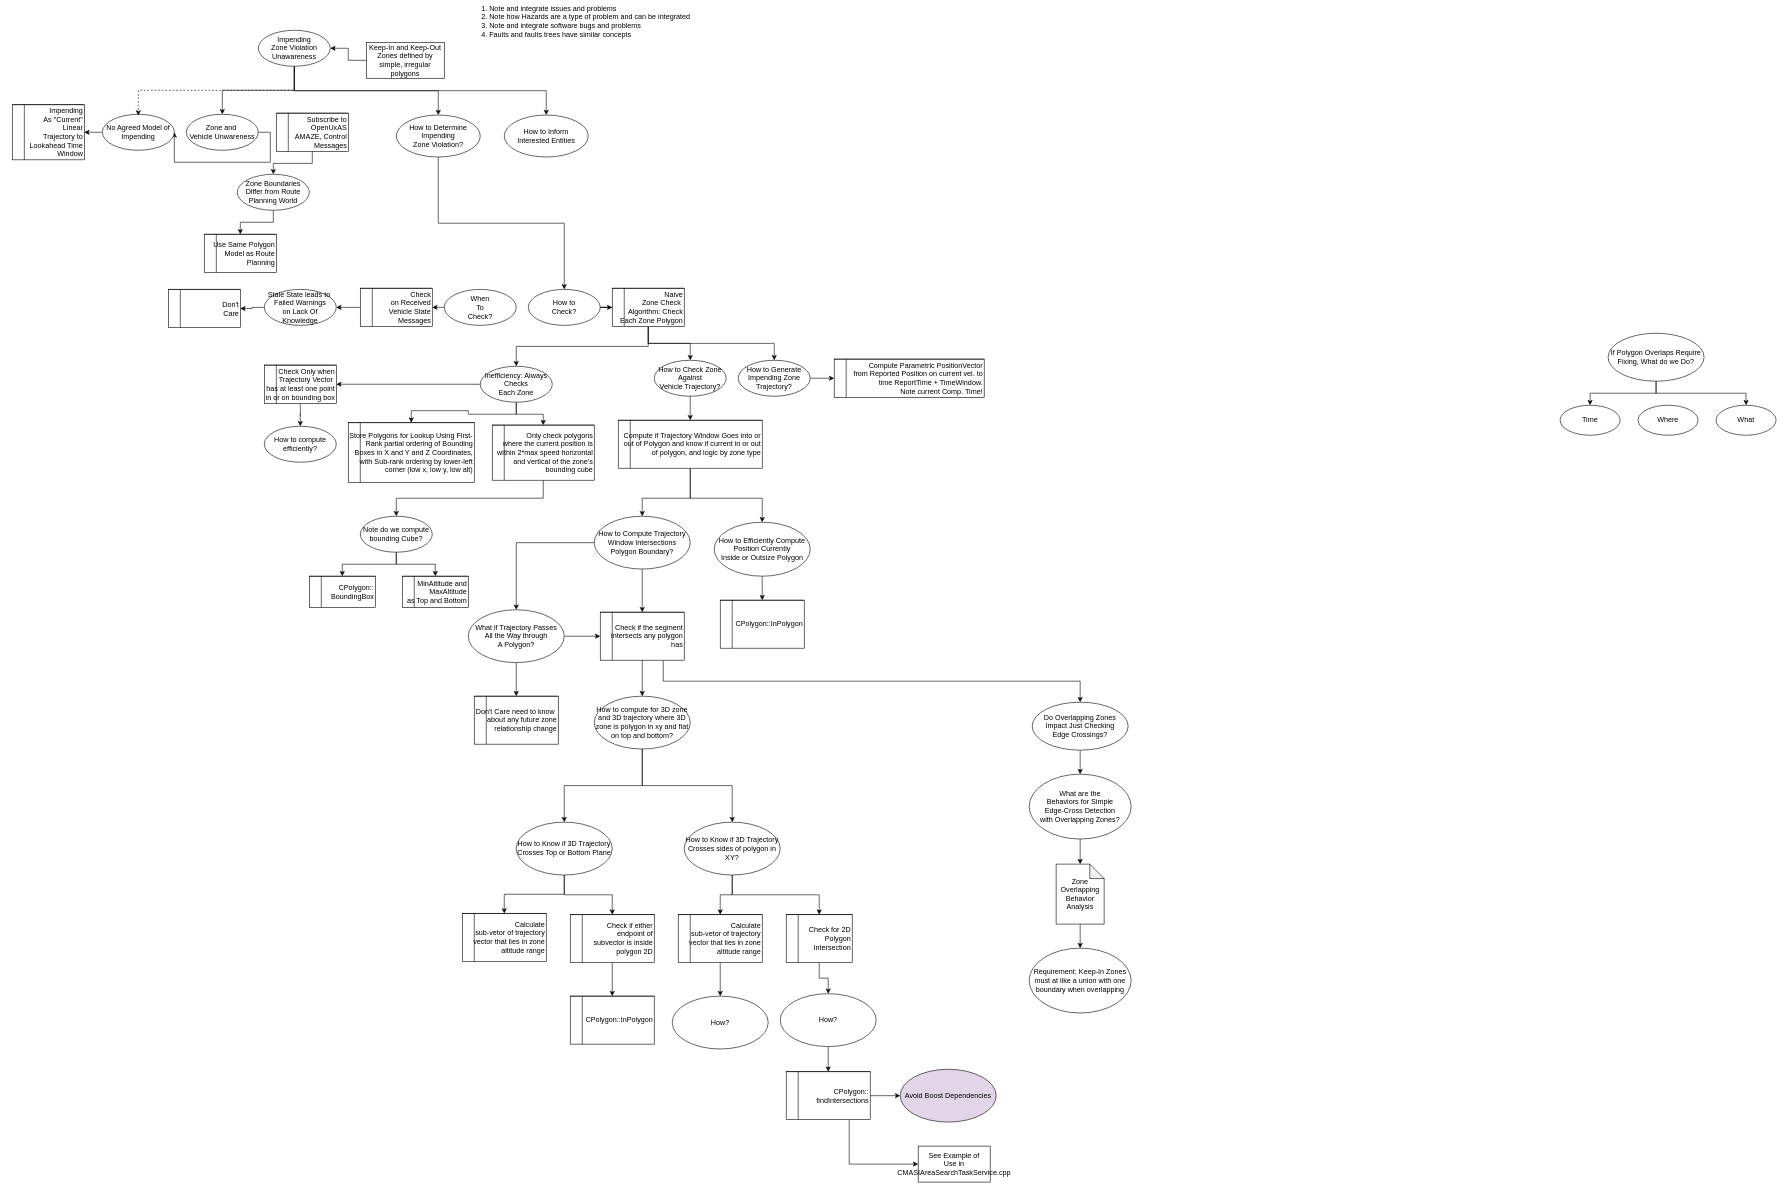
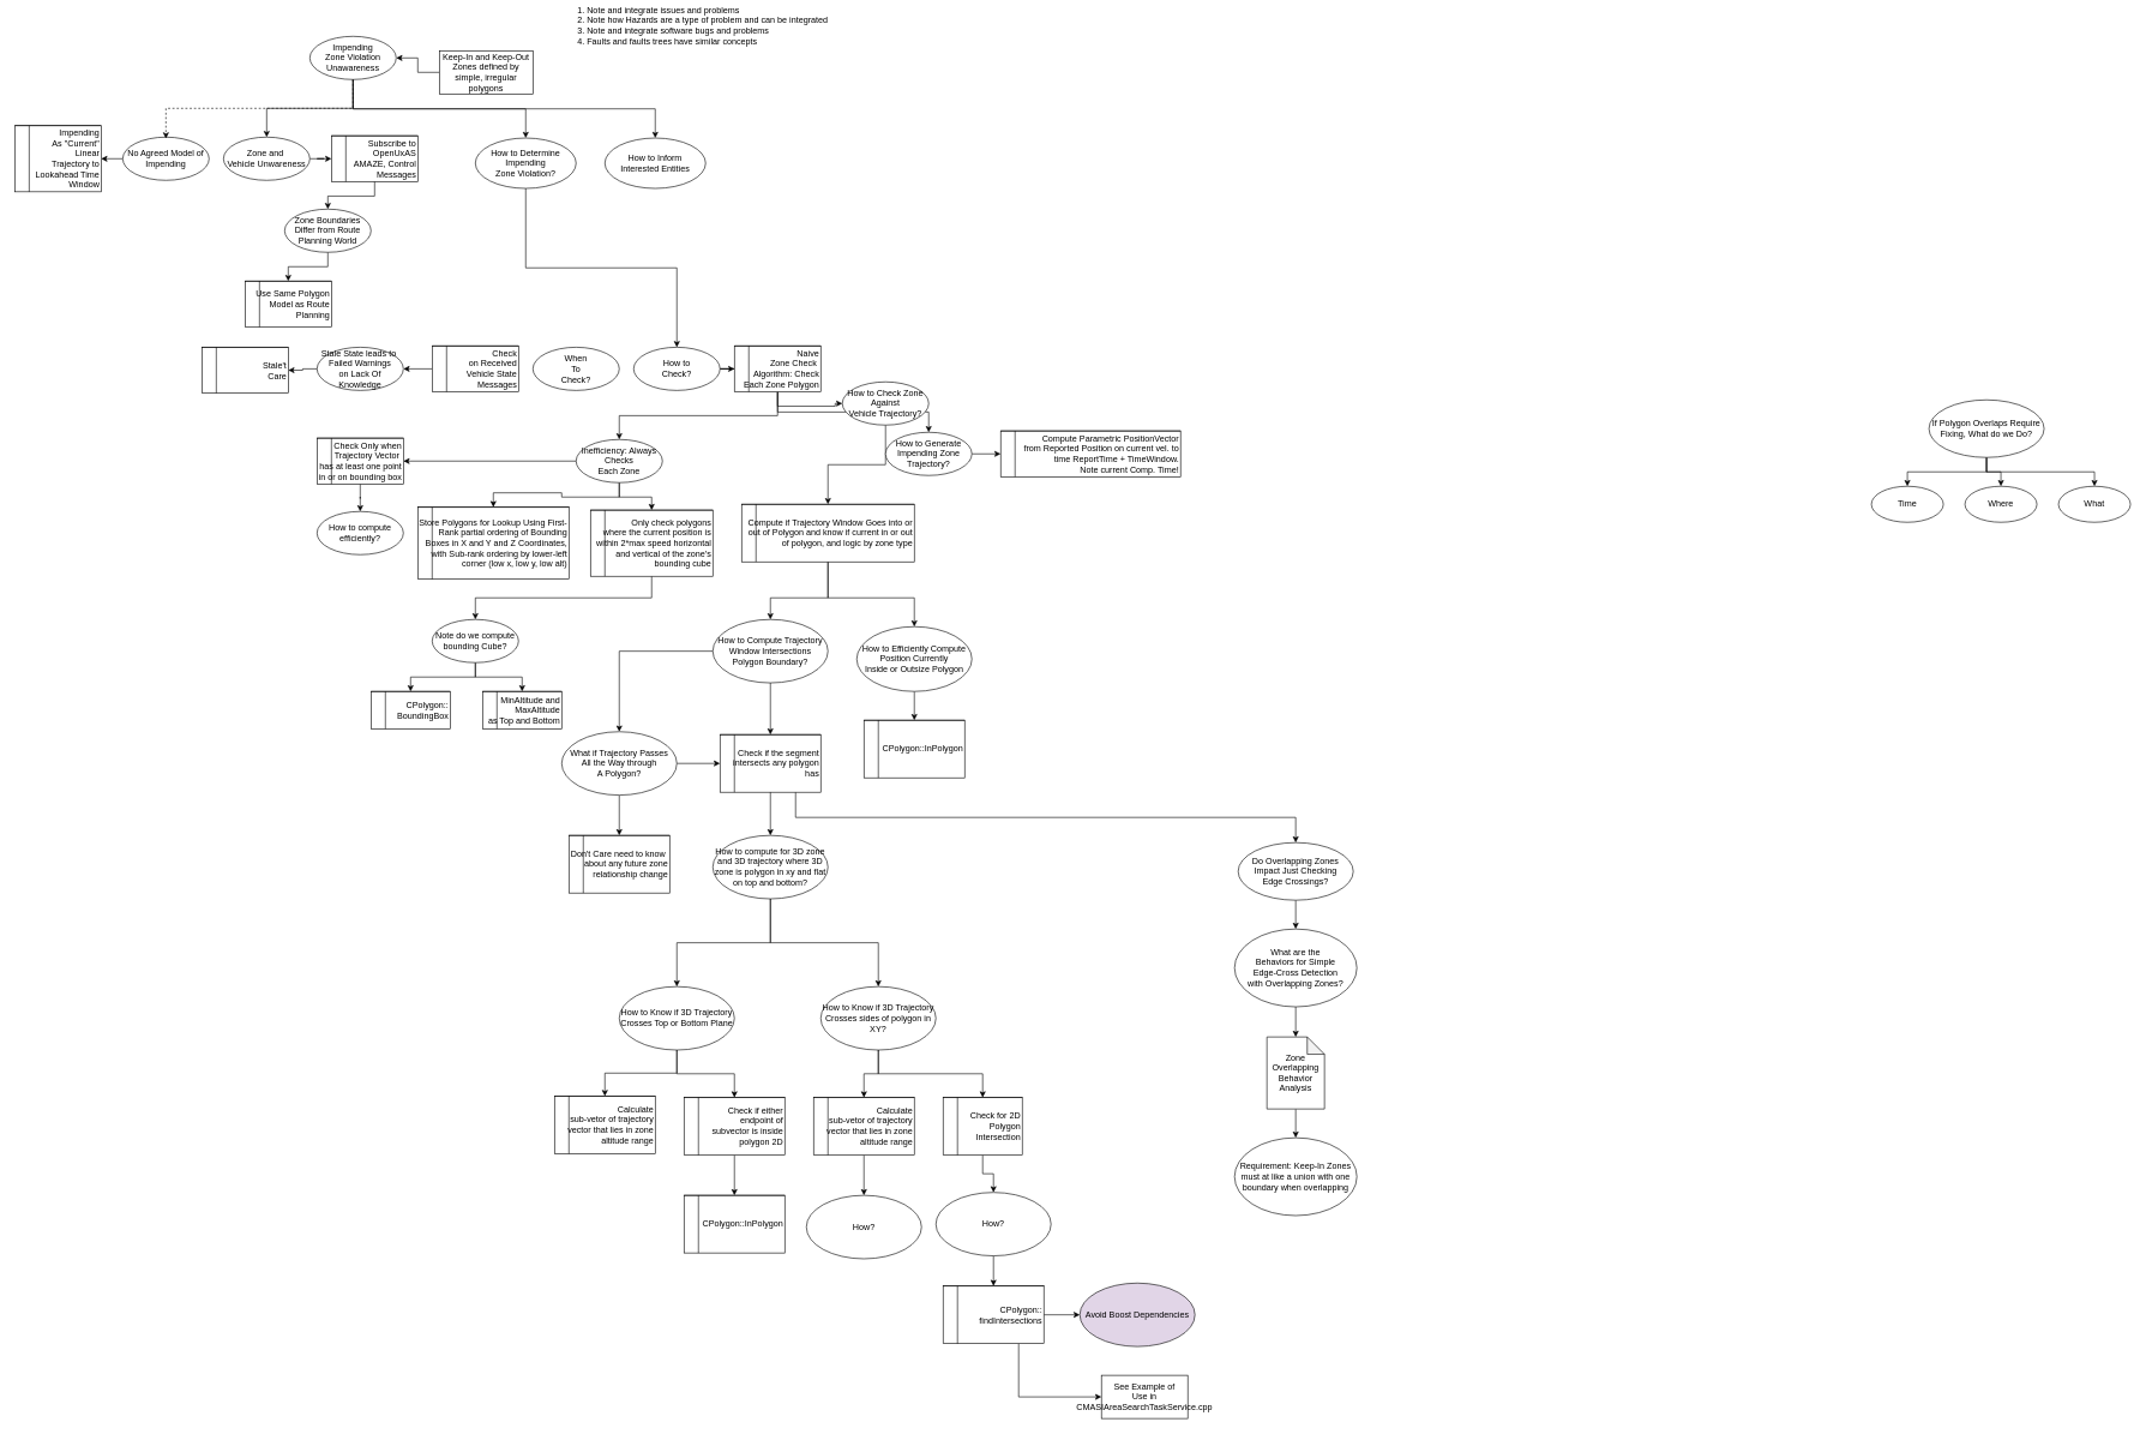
- <mxCell id="10" style="edgeStyle=orthogonalEdgeStyle;rounded=0;orthogonalLoop=1;jettySize=auto;html=1;exitX=1;exitY=0.5;exitDx=0;exitDy=0;" edge="1" parent="1" source="11" target="18"><mxGeometry relative="1" as="geometry" /></mxCell>
+ <mxCell id="10" style="edgeStyle=orthogonalEdgeStyle;rounded=0;orthogonalLoop=1;jettySize=auto;html=1;exitX=1;exitY=0.5;exitDx=0;exitDy=0;" edge="1" parent="1" source="11" target="25"><mxGeometry relative="1" as="geometry" /></mxCell>
- <mxCell id="12" style="edgeStyle=orthogonalEdgeStyle;rounded=0;orthogonalLoop=1;jettySize=auto;html=1;exitX=0;exitY=0.5;exitDx=0;exitDy=0;entryX=1;entryY=0.5;entryDx=0;entryDy=0;" edge="1" parent="1" source="13" target="28"><mxGeometry relative="1" as="geometry" /></mxCell>
- <mxCell id="92" value="Don't&lt;br&gt;Care" style="shape=internalStorage;whiteSpace=wrap;html=1;backgroundOutline=1;dx=20;dy=0;align=right;" vertex="1" parent="1"><mxGeometry x="280" y="481.88" width="120" height="63.75" as="geometry" /></mxCell>
+ <mxCell id="92" value="Stale't&lt;br&gt;Care" style="shape=internalStorage;whiteSpace=wrap;html=1;backgroundOutline=1;dx=20;dy=0;align=right;" vertex="1" parent="1"><mxGeometry x="280" y="481.88" width="120" height="63.75" as="geometry" /></mxCell>
- <mxCell id="31" value="How to Check Zone Against&lt;br&gt;Vehicle Trajectory?" style="ellipse;whiteSpace=wrap;html=1;" vertex="1" parent="1"><mxGeometry x="1090" y="600" width="120" height="60" as="geometry" /></mxCell>
+ <mxCell id="31" value="How to Check Zone Against&lt;br&gt;Vehicle Trajectory?" style="ellipse;whiteSpace=wrap;html=1;" vertex="1" parent="1"><mxGeometry x="1170" y="530" width="120" height="60" as="geometry" /></mxCell>
+ <mxCell id="100" style="edgeStyle=orthogonalEdgeStyle;rounded=0;orthogonalLoop=1;jettySize=auto;html=1;entryX=0.5;entryY=0;entryDx=0;entryDy=0;" edge="1" parent="1" source="102" target="104"><mxGeometry relative="1" as="geometry" /></mxCell>
